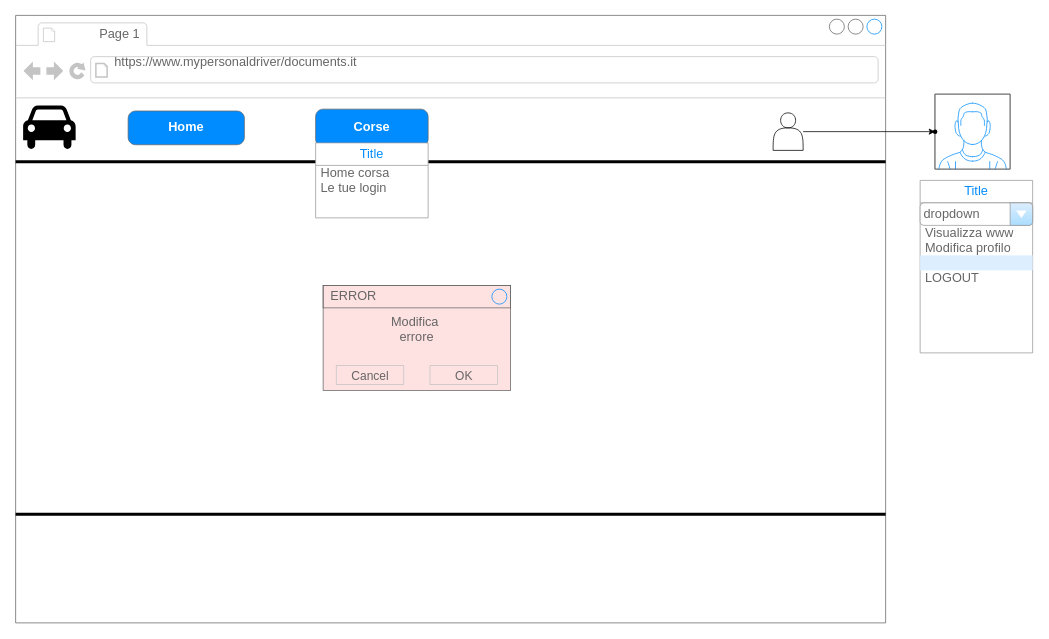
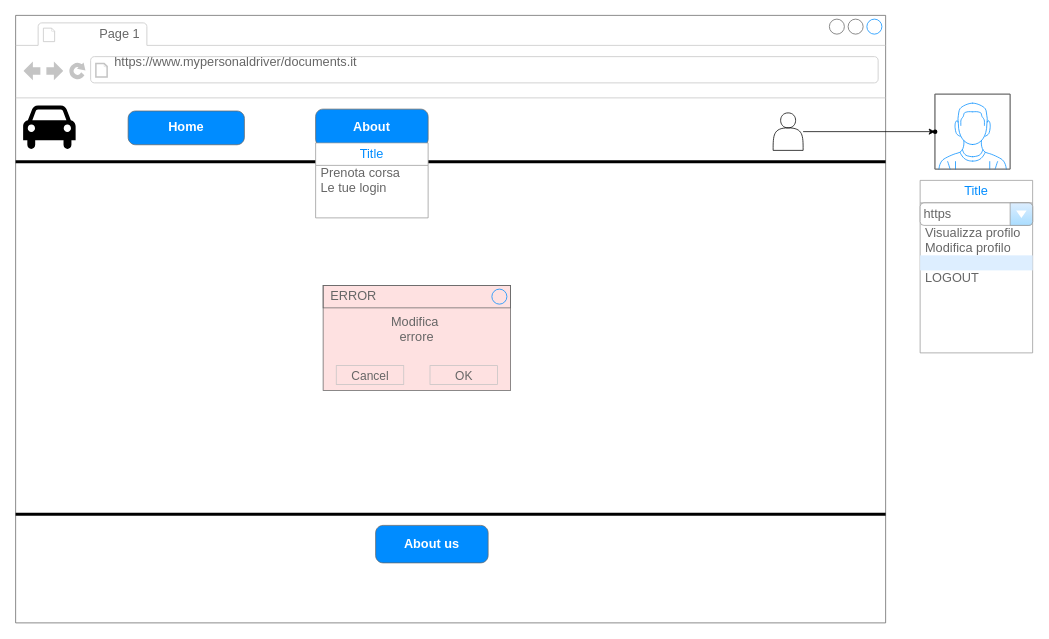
- <mxCell id="11" value="Corse" style="strokeWidth=1;shadow=0;dashed=0;align=center;html=1;shape=mxgraph.mockup.buttons.button;strokeColor=#666666;fontColor=#ffffff;mainText=;buttonStyle=round;fontSize=17;fontStyle=1;fillColor=#008cff;whiteSpace=wrap;" vertex="1" parent="2"><mxGeometry x="400" y="125" width="150" height="50" as="geometry" /></mxCell>
+ <mxCell id="11" value="About" style="strokeWidth=1;shadow=0;dashed=0;align=center;html=1;shape=mxgraph.mockup.buttons.button;strokeColor=#666666;fontColor=#ffffff;mainText=;buttonStyle=round;fontSize=17;fontStyle=1;fillColor=#008cff;whiteSpace=wrap;" vertex="1" parent="2"><mxGeometry x="400" y="125" width="150" height="50" as="geometry" /></mxCell>
- <mxCell id="21" value="Home corsa" style="text;spacing=0;strokeColor=none;align=left;verticalAlign=middle;spacingLeft=7;spacingRight=10;overflow=hidden;points=[[0,0.5],[1,0.5]];portConstraint=eastwest;rotatable=0;whiteSpace=wrap;html=1;fillColor=none;fontColor=#666666;fontSize=17;" vertex="1" parent="20"><mxGeometry y="30" width="150" height="20" as="geometry" /></mxCell>
+ <mxCell id="21" value="Prenota corsa" style="text;spacing=0;strokeColor=none;align=left;verticalAlign=middle;spacingLeft=7;spacingRight=10;overflow=hidden;points=[[0,0.5],[1,0.5]];portConstraint=eastwest;rotatable=0;whiteSpace=wrap;html=1;fillColor=none;fontColor=#666666;fontSize=17;" vertex="1" parent="20"><mxGeometry y="30" width="150" height="20" as="geometry" /></mxCell>
- <mxCell id="25" value="dropdown" style="strokeWidth=1;shadow=0;dashed=0;align=center;html=1;shape=mxgraph.mockup.forms.comboBox;strokeColor=#999999;fillColor=#ddeeff;align=left;fillColor2=#aaddff;mainText=;fontColor=#666666;fontSize=17;spacingLeft=3;" vertex="1" parent="24"><mxGeometry y="30" width="150" height="30" as="geometry" /></mxCell>
+ <mxCell id="25" value="https" style="strokeWidth=1;shadow=0;dashed=0;align=center;html=1;shape=mxgraph.mockup.forms.comboBox;strokeColor=#999999;fillColor=#ddeeff;align=left;fillColor2=#aaddff;mainText=;fontColor=#666666;fontSize=17;spacingLeft=3;" vertex="1" parent="24"><mxGeometry y="30" width="150" height="30" as="geometry" /></mxCell>
- <mxCell id="26" value="Visualizza www" style="text;spacing=0;strokeColor=none;align=left;verticalAlign=middle;spacingLeft=7;spacingRight=10;overflow=hidden;points=[[0,0.5],[1,0.5]];portConstraint=eastwest;rotatable=0;whiteSpace=wrap;html=1;fillColor=none;fontColor=#666666;fontSize=17;" vertex="1" parent="24"><mxGeometry y="60" width="150" height="20" as="geometry" /></mxCell>
+ <mxCell id="26" value="Visualizza profilo" style="text;spacing=0;strokeColor=none;align=left;verticalAlign=middle;spacingLeft=7;spacingRight=10;overflow=hidden;points=[[0,0.5],[1,0.5]];portConstraint=eastwest;rotatable=0;whiteSpace=wrap;html=1;fillColor=none;fontColor=#666666;fontSize=17;" vertex="1" parent="24"><mxGeometry y="60" width="150" height="20" as="geometry" /></mxCell>
+ <mxCell id="10" value="About us" style="strokeWidth=1;shadow=0;dashed=0;align=center;html=1;shape=mxgraph.mockup.buttons.button;strokeColor=#666666;fontColor=#ffffff;mainText=;buttonStyle=round;fontSize=17;fontStyle=1;fillColor=#008cff;whiteSpace=wrap;" vertex="1" parent="2"><mxGeometry x="480" y="680" width="150" height="50" as="geometry" /></mxCell>
